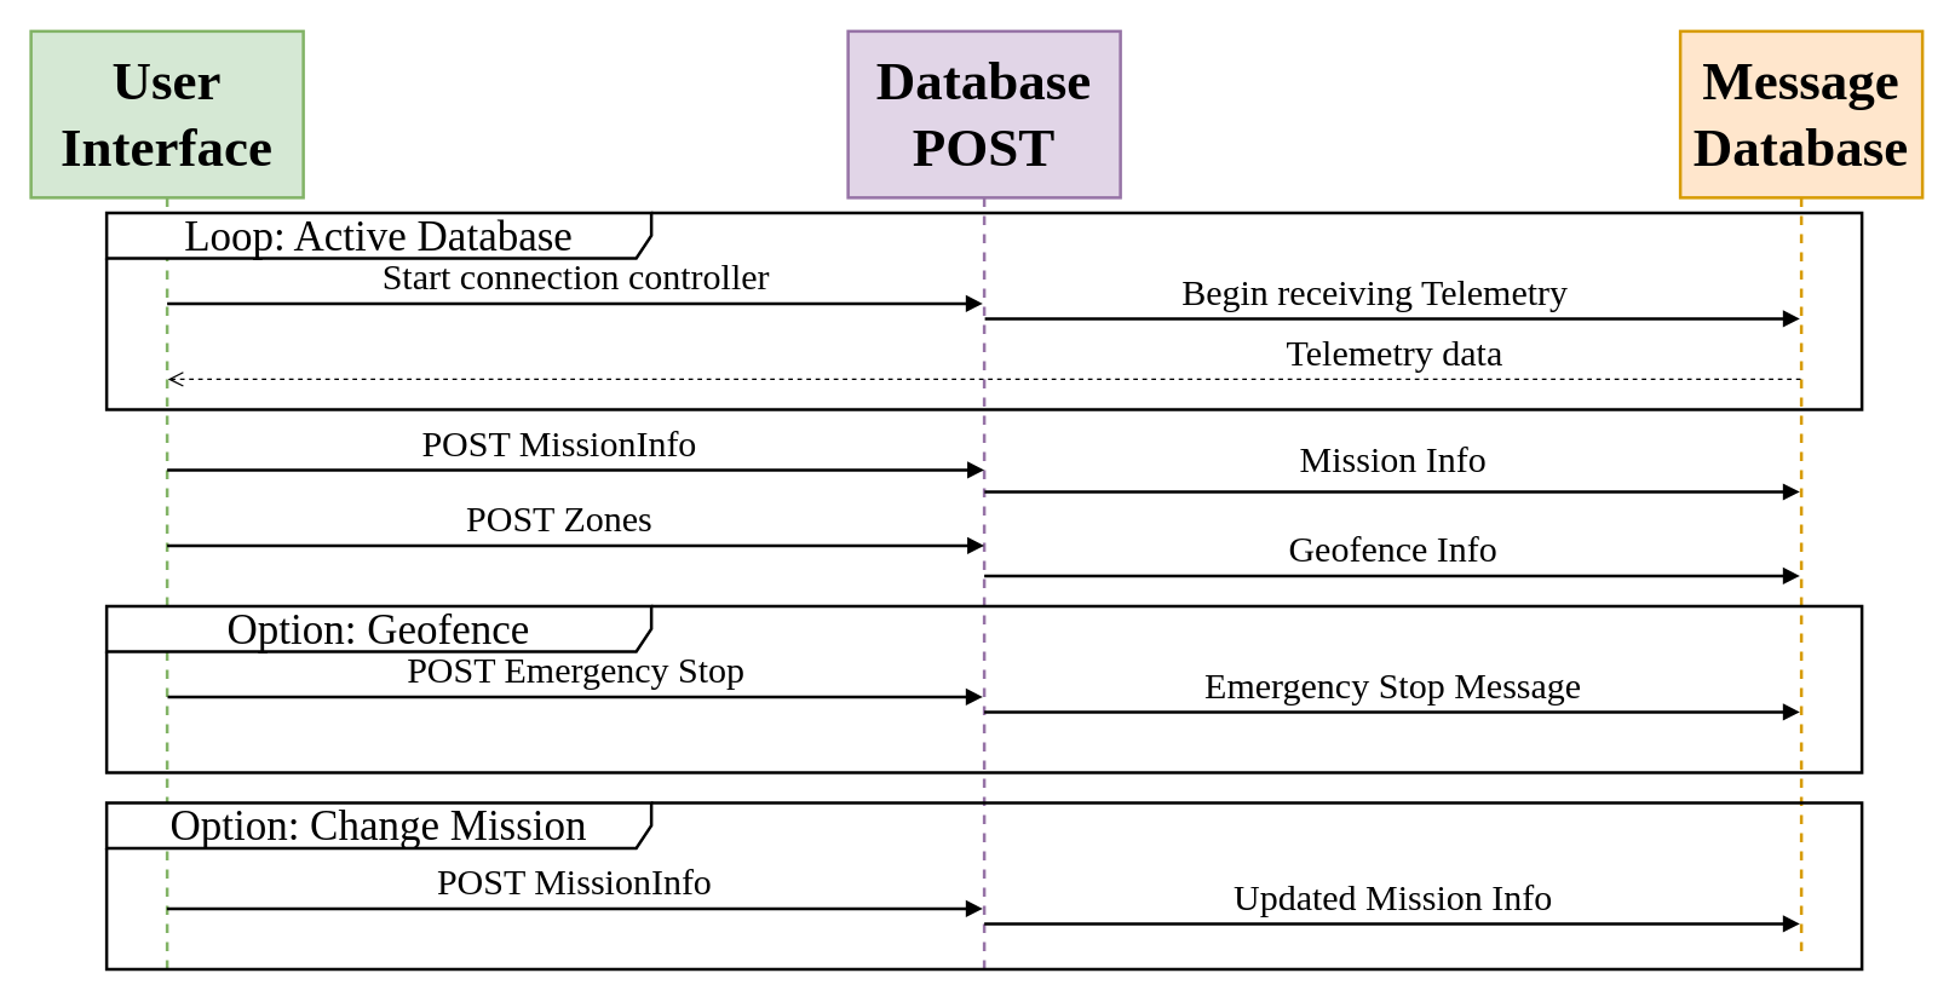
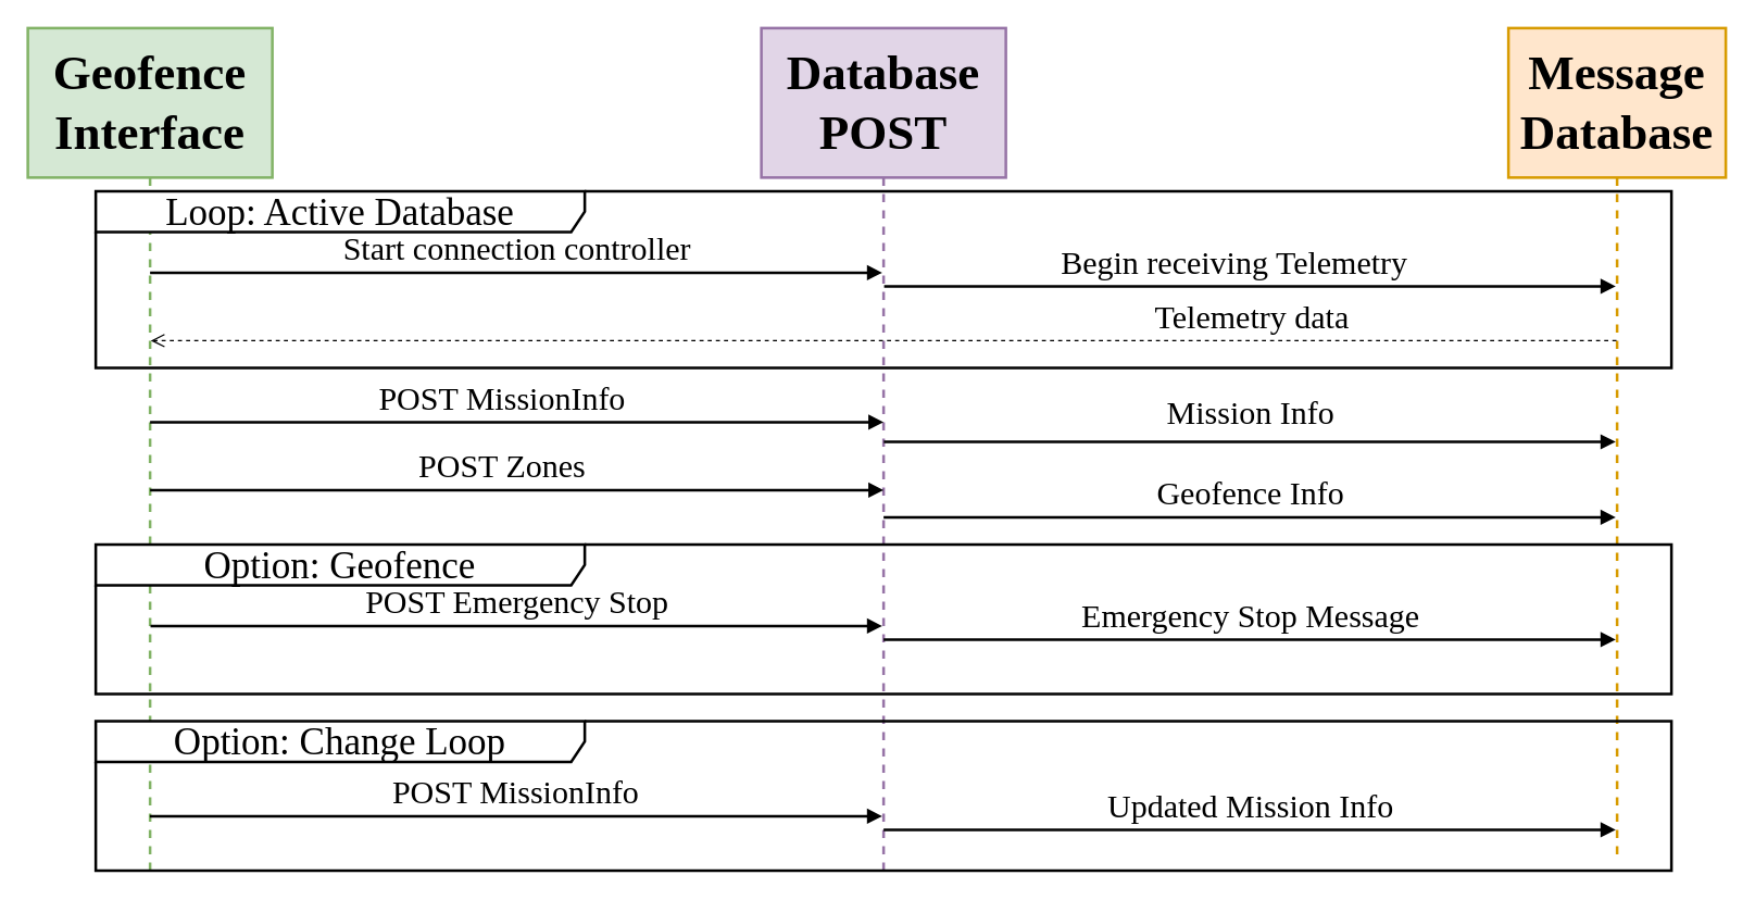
- <mxCell id="2" value="&lt;font data-font-src=&quot;https://fonts.googleapis.com/css?family=Sen&quot; style=&quot;font-size: 36px;&quot;&gt;&lt;b style=&quot;font-size: 36px;&quot;&gt;User Interface&lt;/b&gt;&lt;/font&gt;" style="shape=umlLifeline;perimeter=lifelinePerimeter;whiteSpace=wrap;html=1;container=1;dropTarget=0;collapsible=0;recursiveResize=0;outlineConnect=0;portConstraint=eastwest;newEdgeStyle={&quot;curved&quot;:0,&quot;rounded&quot;:0};size=110;fillColor=#d5e8d4;strokeColor=#82b366;strokeWidth=2;fontFamily=Sen;fontSource=https%3A%2F%2Ffonts.googleapis.com%2Fcss%3Ffamily%3DSen;fontSize=36;" vertex="1" parent="1"><mxGeometry x="20" y="20" width="180" height="620" as="geometry" /></mxCell>
+ <mxCell id="2" value="&lt;font data-font-src=&quot;https://fonts.googleapis.com/css?family=Sen&quot; style=&quot;font-size: 36px;&quot;&gt;&lt;b style=&quot;font-size: 36px;&quot;&gt;Geofence Interface&lt;/b&gt;&lt;/font&gt;" style="shape=umlLifeline;perimeter=lifelinePerimeter;whiteSpace=wrap;html=1;container=1;dropTarget=0;collapsible=0;recursiveResize=0;outlineConnect=0;portConstraint=eastwest;newEdgeStyle={&quot;curved&quot;:0,&quot;rounded&quot;:0};size=110;fillColor=#d5e8d4;strokeColor=#82b366;strokeWidth=2;fontFamily=Sen;fontSource=https%3A%2F%2Ffonts.googleapis.com%2Fcss%3Ffamily%3DSen;fontSize=36;" vertex="1" parent="1"><mxGeometry x="20" y="20" width="180" height="620" as="geometry" /></mxCell>
- <mxCell id="13" value="&lt;font style=&quot;font-size: 28px;&quot;&gt;Option: Change Mission&lt;/font&gt;" style="shape=umlFrame;whiteSpace=wrap;html=1;pointerEvents=0;recursiveResize=0;container=1;collapsible=0;width=360;strokeWidth=2;fontFamily=Sen;fontSource=https%3A%2F%2Ffonts.googleapis.com%2Fcss%3Ffamily%3DSen;fontSize=28;height=30;" vertex="1" parent="1"><mxGeometry x="70" y="530" width="1160" height="110" as="geometry" /></mxCell>
+ <mxCell id="13" value="&lt;font style=&quot;font-size: 28px;&quot;&gt;Option: Change Loop&lt;/font&gt;" style="shape=umlFrame;whiteSpace=wrap;html=1;pointerEvents=0;recursiveResize=0;container=1;collapsible=0;width=360;strokeWidth=2;fontFamily=Sen;fontSource=https%3A%2F%2Ffonts.googleapis.com%2Fcss%3Ffamily%3DSen;fontSize=28;height=30;" vertex="1" parent="1"><mxGeometry x="70" y="530" width="1160" height="110" as="geometry" /></mxCell>
